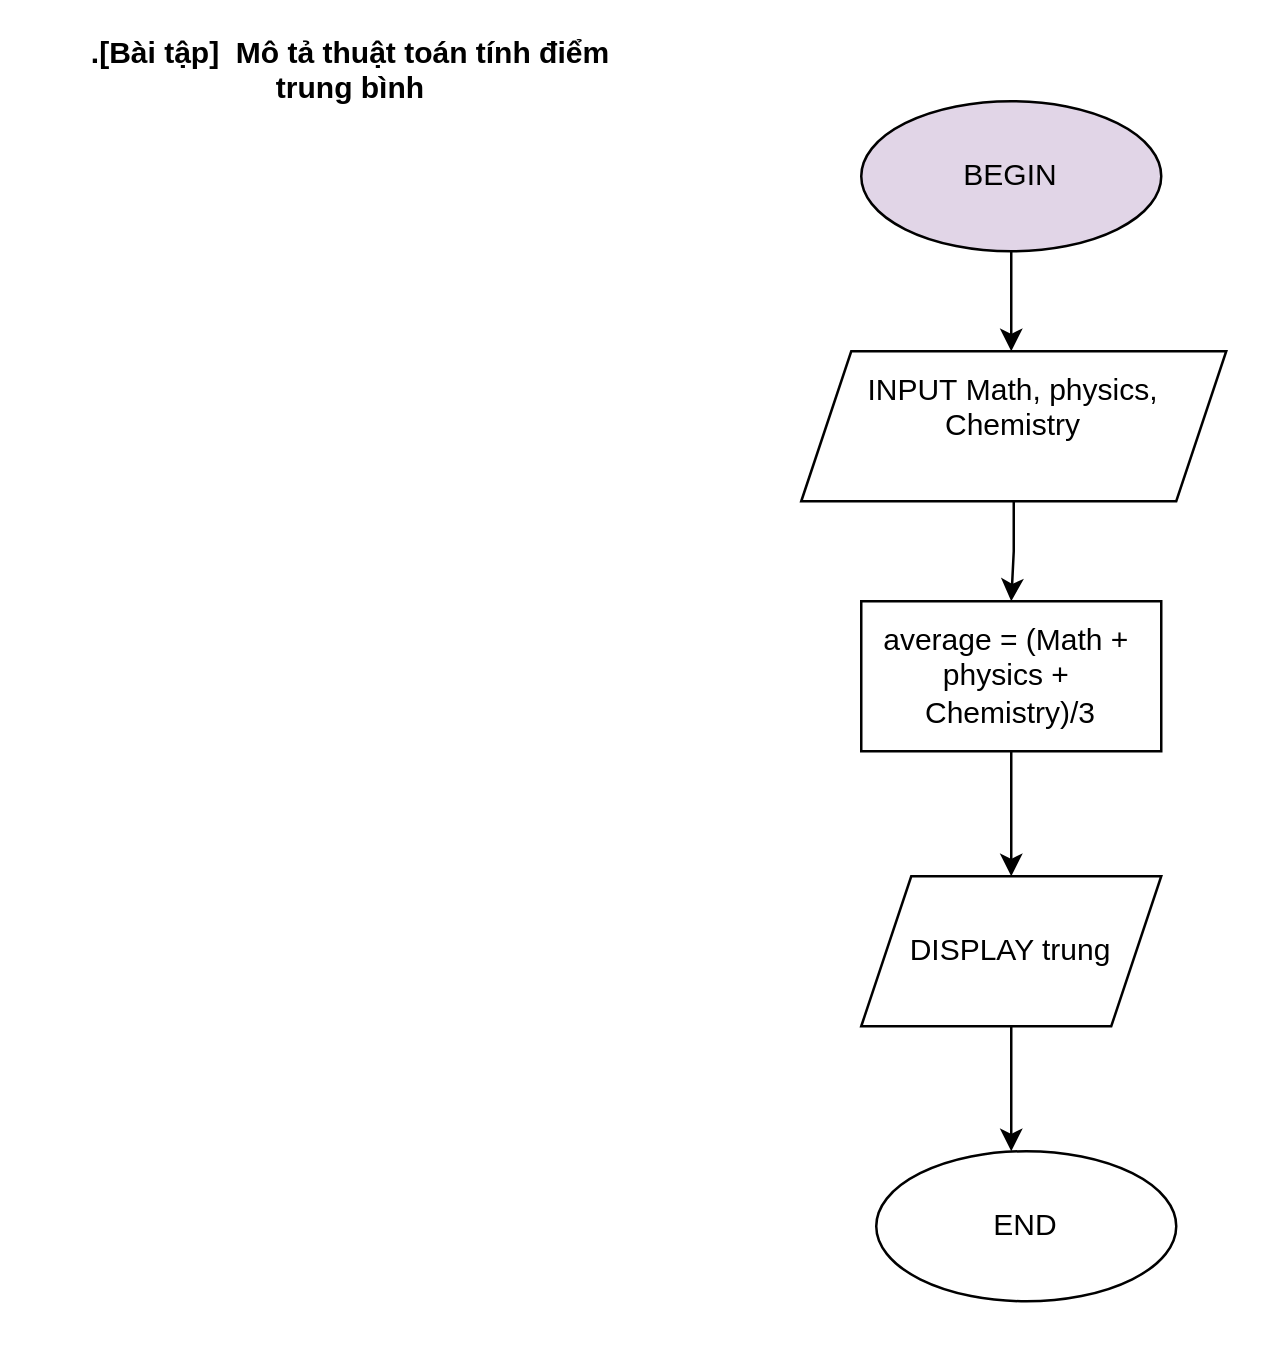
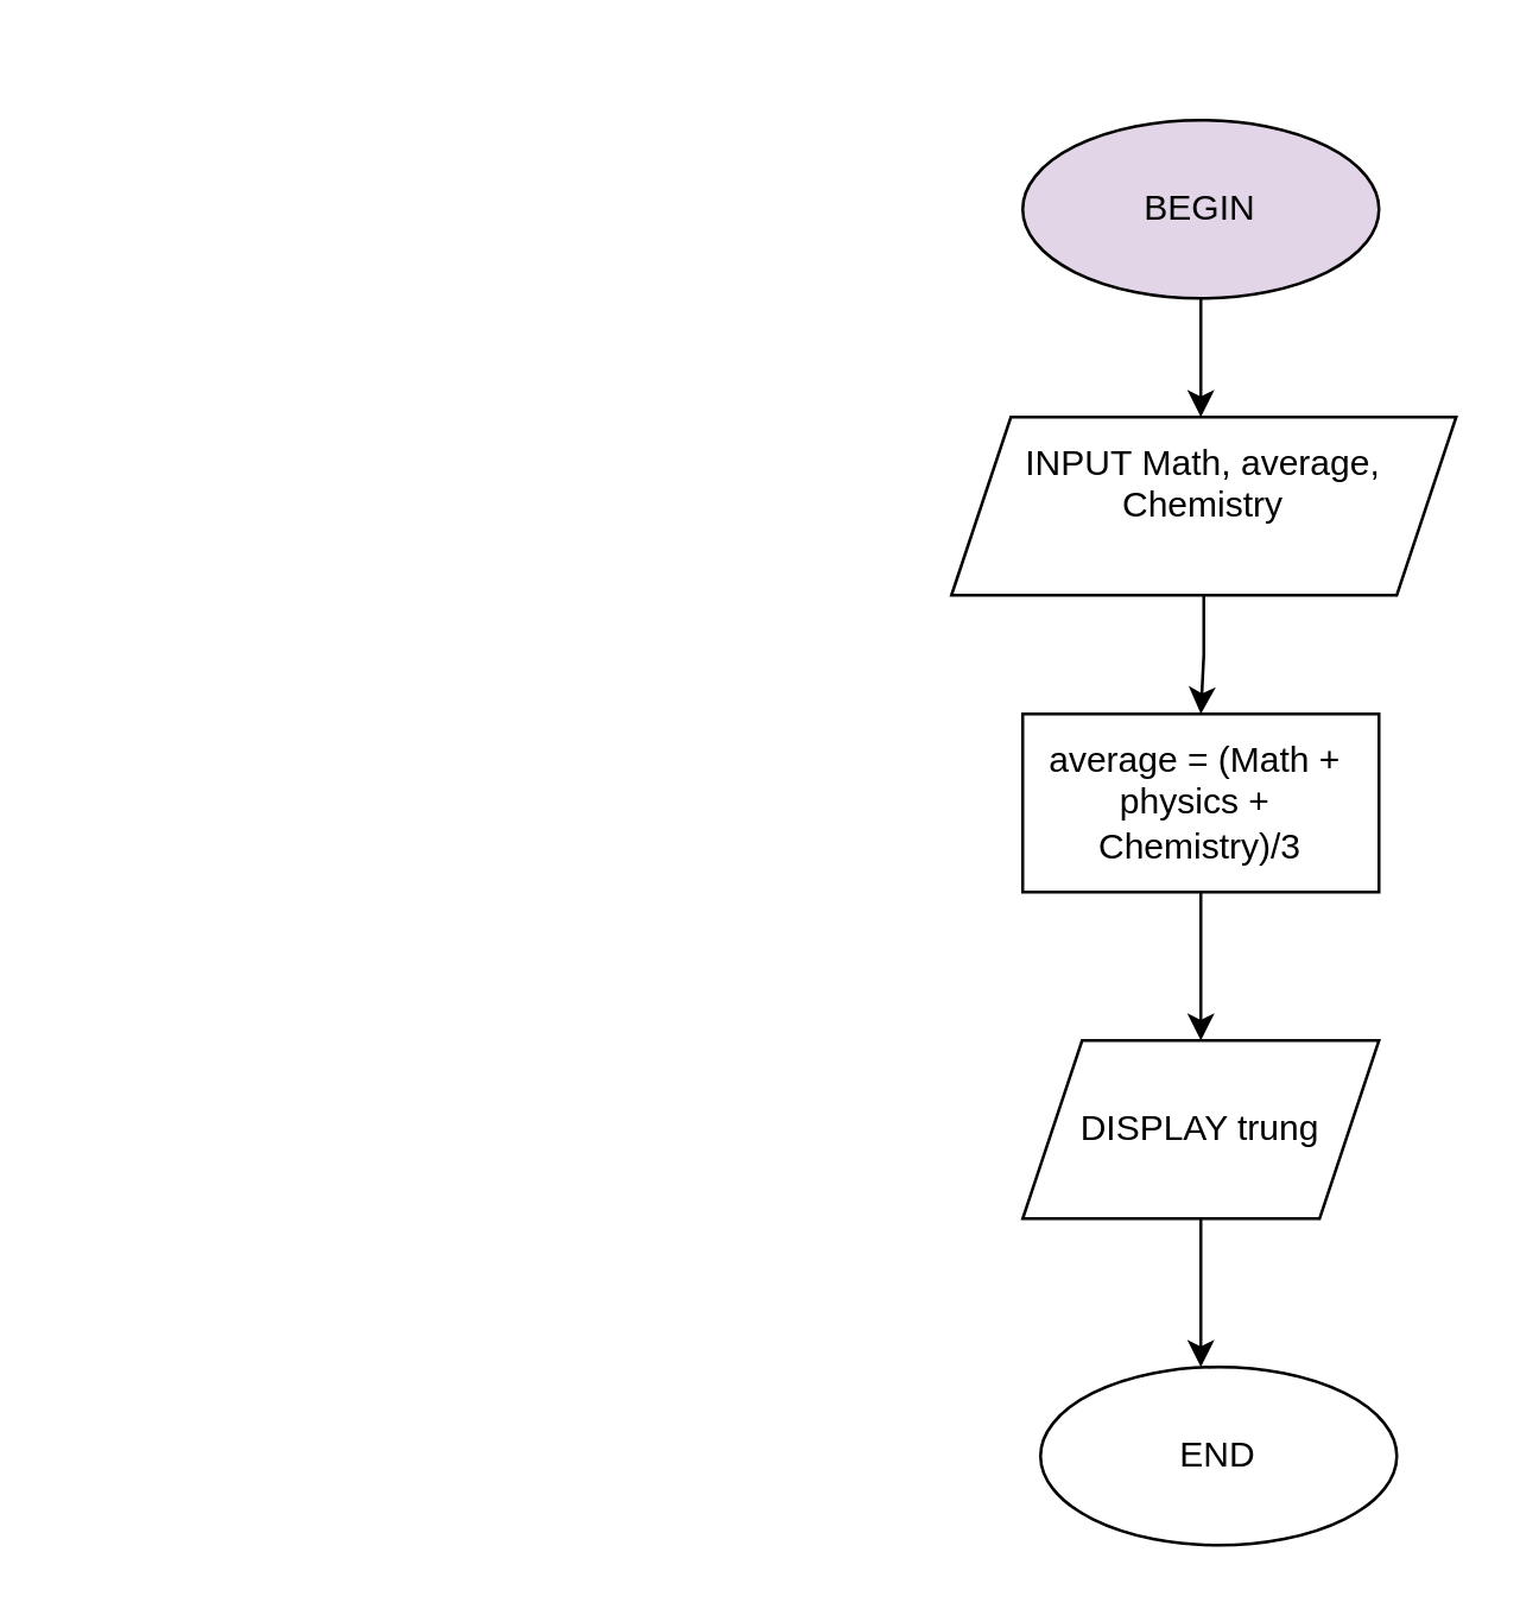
- <mxCell id="11" value="&lt;div&gt;&lt;b&gt;.[Bài tập]&amp;nbsp; Mô tả thuật toán tính điểm trung bình&lt;/b&gt;&lt;/div&gt;&lt;div&gt;&lt;br&gt;&lt;/div&gt;" style="text;html=1;strokeColor=none;fillColor=none;align=center;verticalAlign=middle;whiteSpace=wrap;rounded=0;" vertex="1" parent="1"><mxGeometry x="20" y="20" width="240" height="30" as="geometry" /></mxCell>
- <mxCell id="5" value="INPUT&amp;nbsp;&lt;span&gt;Math, physics, Chemistry&lt;br&gt;&lt;br&gt;&lt;/span&gt;" style="shape=parallelogram;perimeter=parallelogramPerimeter;whiteSpace=wrap;html=1;fixedSize=1;" vertex="1" parent="1"><mxGeometry x="320" y="140" width="170" height="60" as="geometry" /></mxCell>
+ <mxCell id="5" value="INPUT&amp;nbsp;&lt;span&gt;Math, average, Chemistry&lt;br&gt;&lt;br&gt;&lt;/span&gt;" style="shape=parallelogram;perimeter=parallelogramPerimeter;whiteSpace=wrap;html=1;fixedSize=1;" vertex="1" parent="1"><mxGeometry x="320" y="140" width="170" height="60" as="geometry" /></mxCell>
